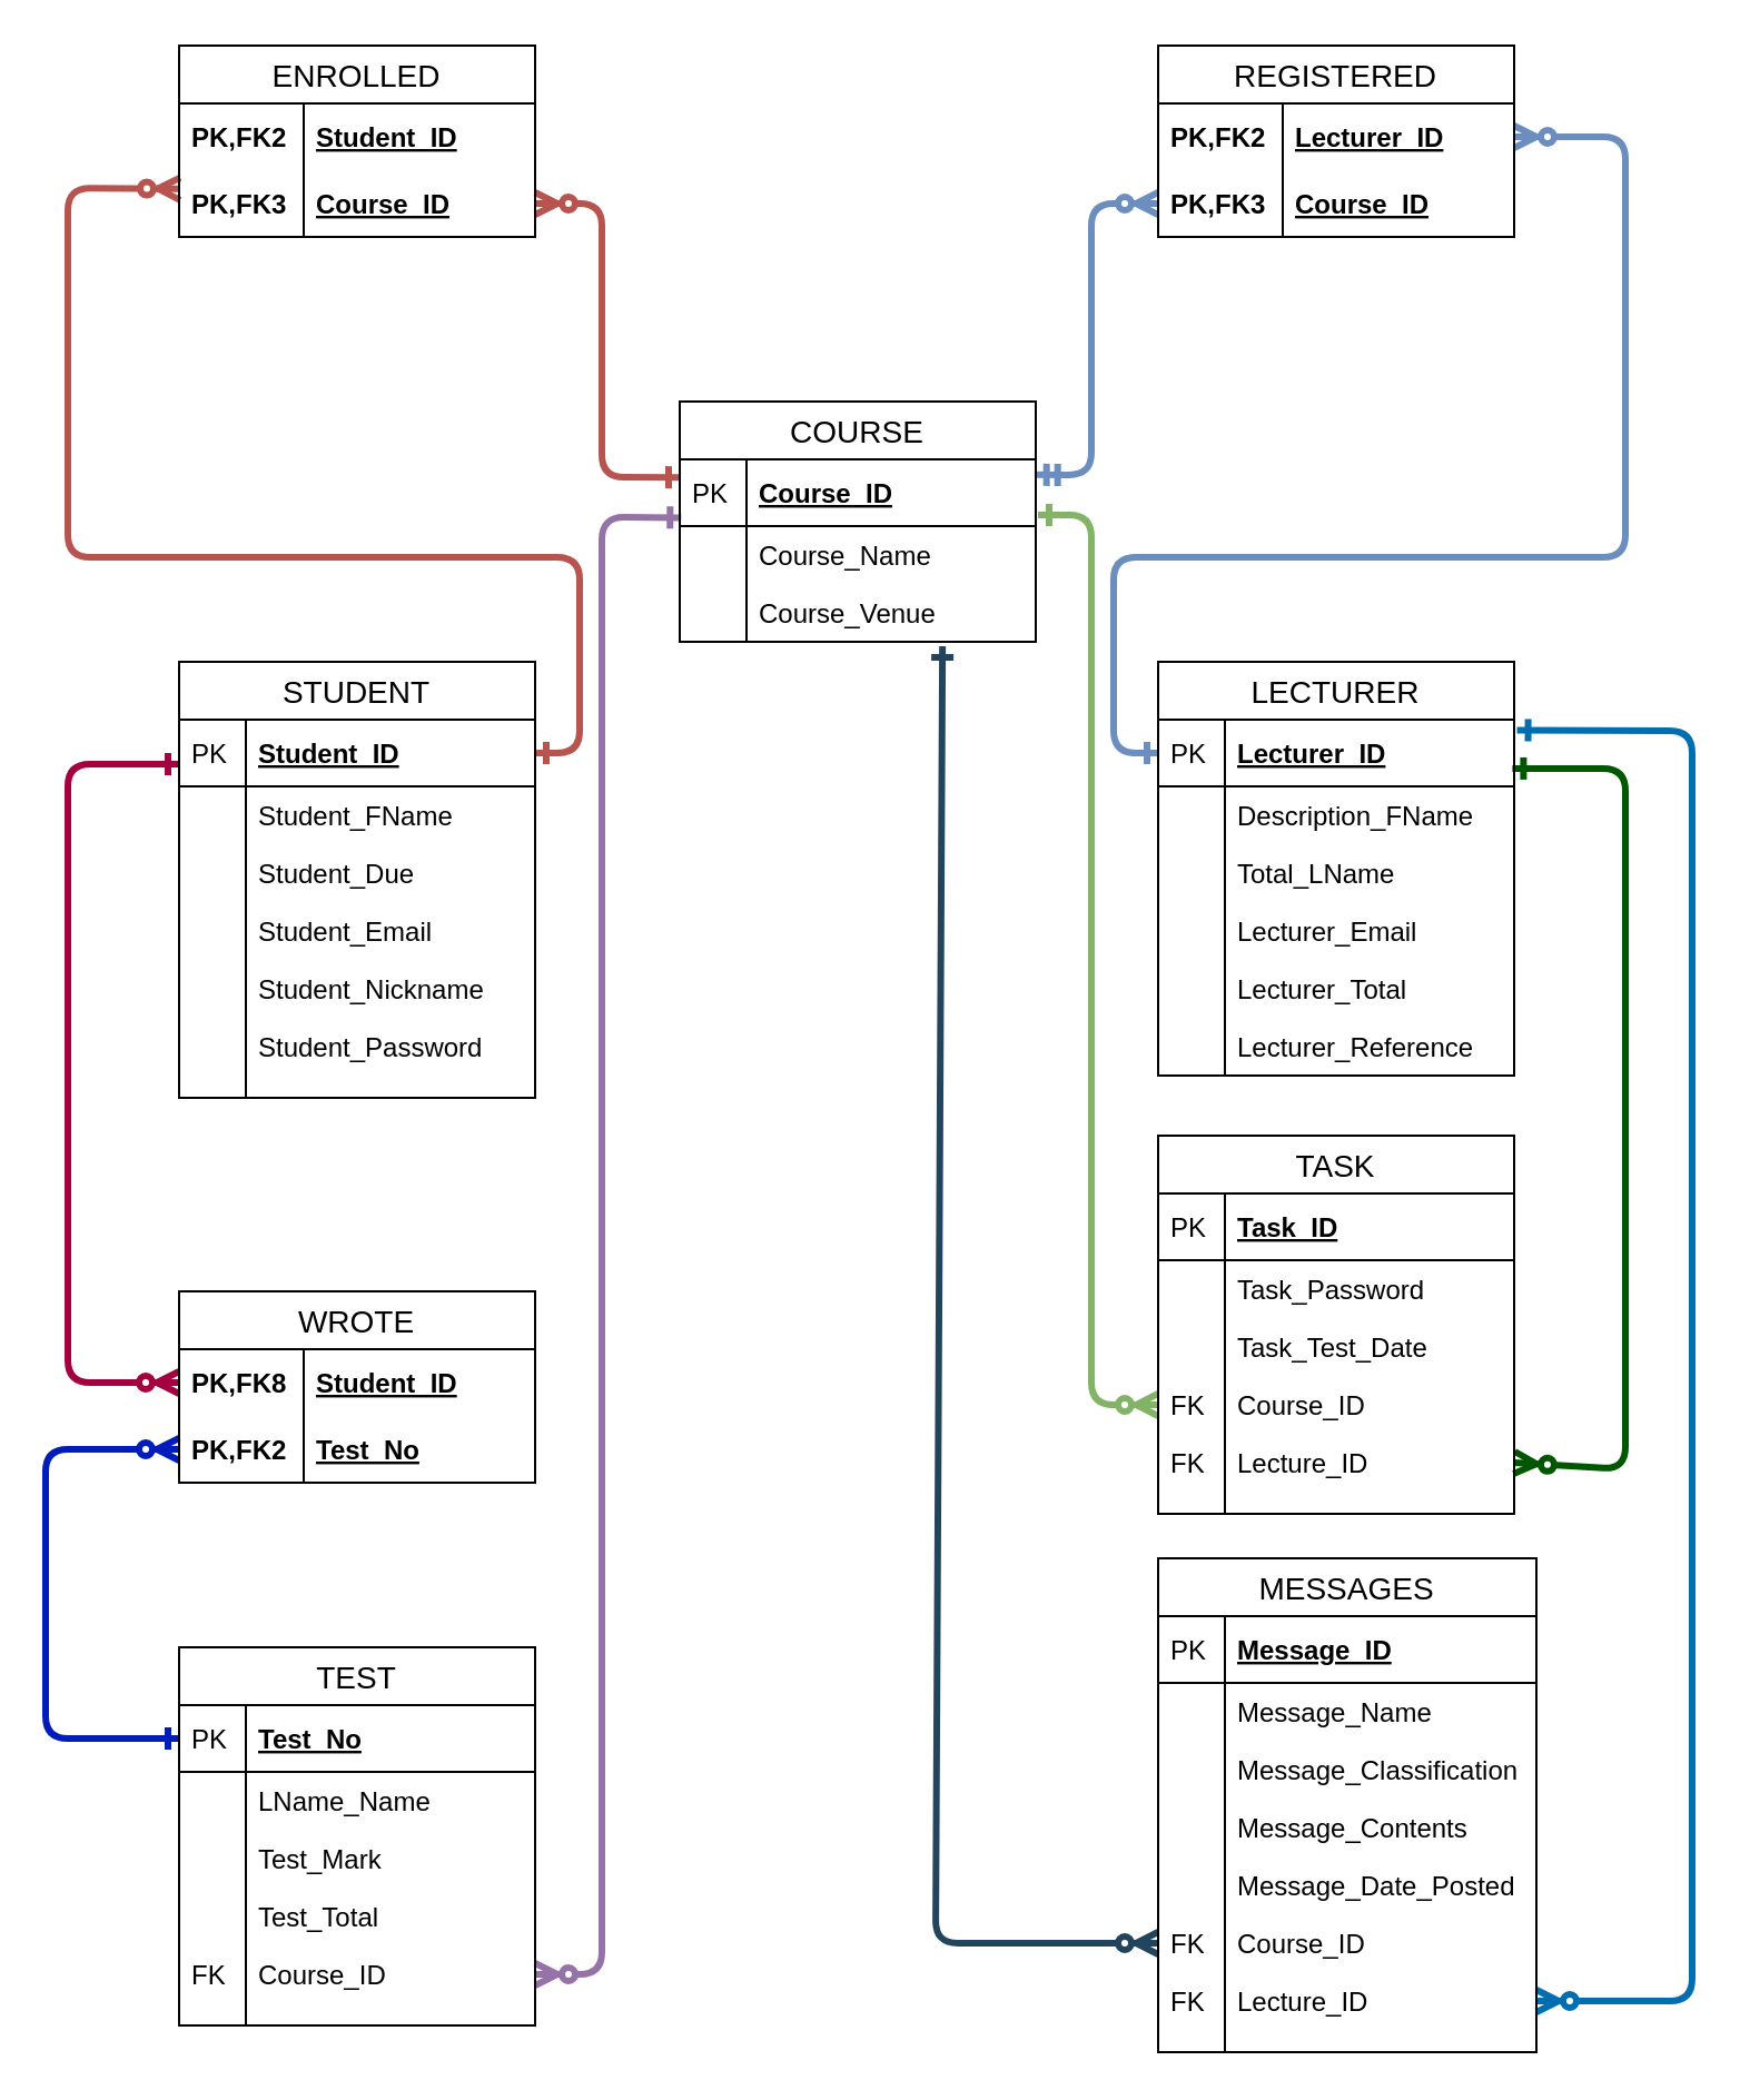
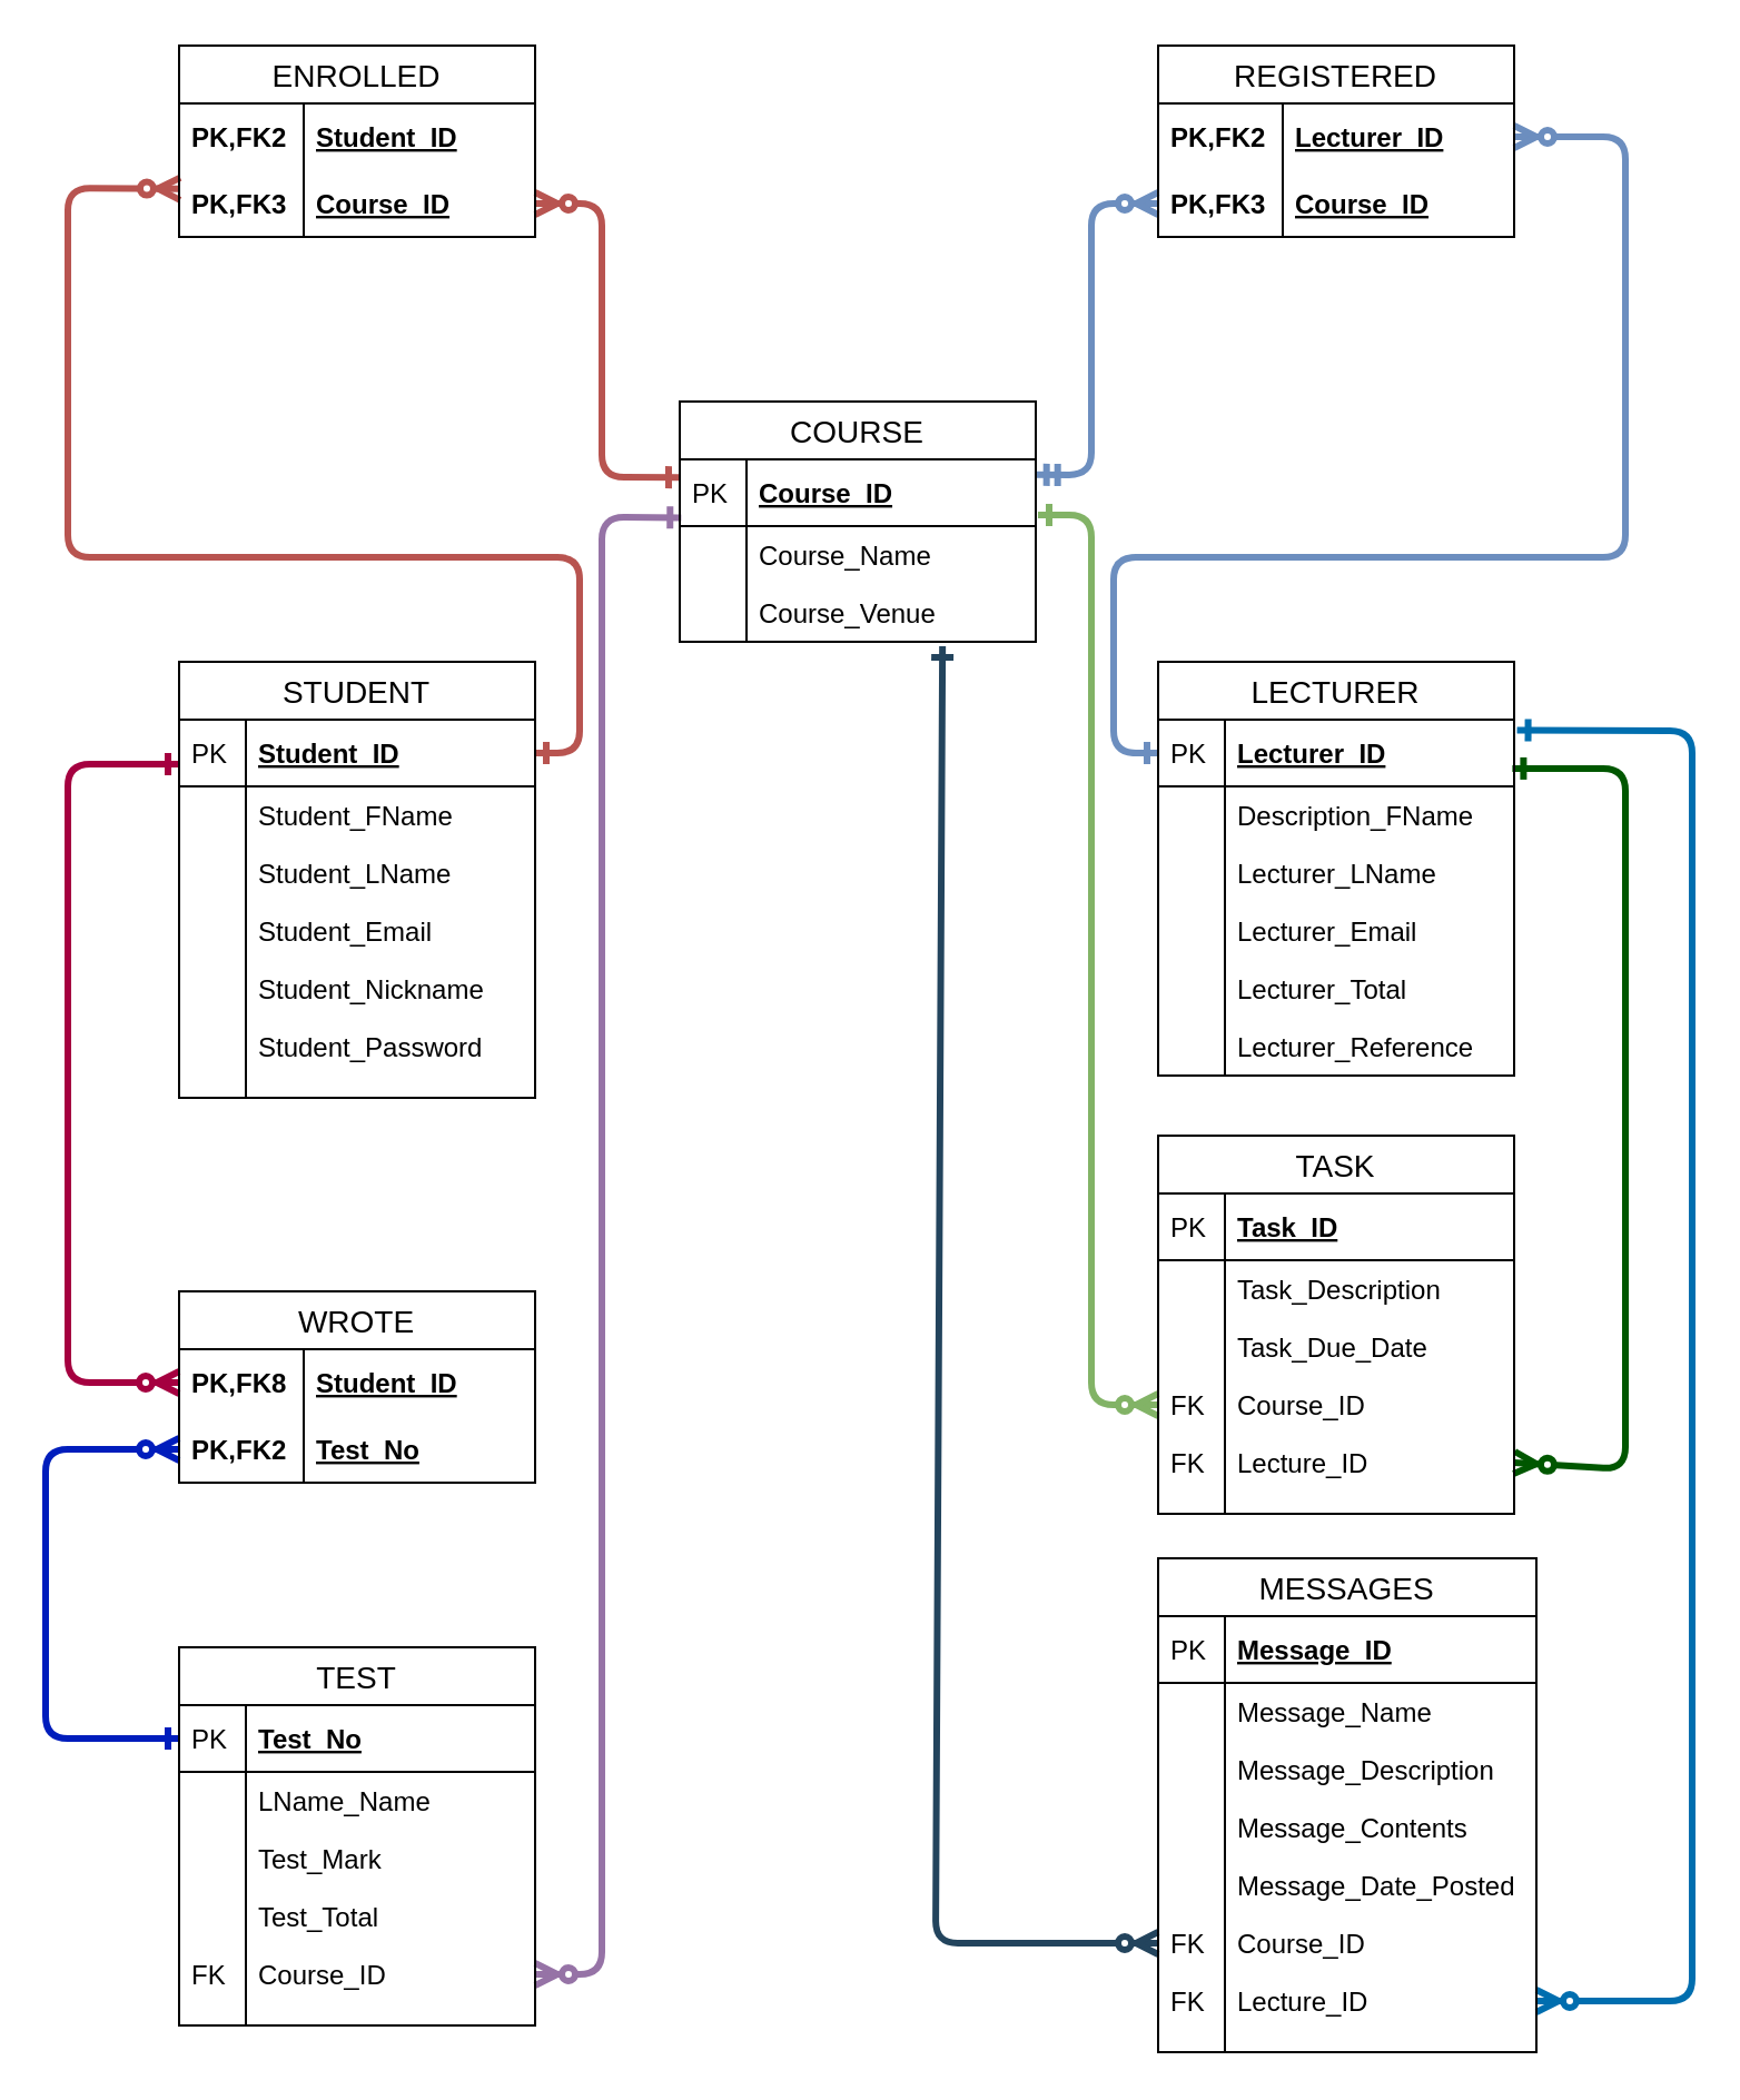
- <mxCell id="28" value="Student_Due" style="shape=partialRectangle;top=0;left=0;right=0;bottom=0;align=left;verticalAlign=top;fillColor=none;spacingLeft=34;spacingRight=4;overflow=hidden;rotatable=0;points=[[0,0.5],[1,0.5]];portConstraint=eastwest;dropTarget=0;fontSize=12;" parent="23" vertex="1"><mxGeometry y="82" width="160" height="26" as="geometry" /></mxCell>
+ <mxCell id="28" value="Student_LName" style="shape=partialRectangle;top=0;left=0;right=0;bottom=0;align=left;verticalAlign=top;fillColor=none;spacingLeft=34;spacingRight=4;overflow=hidden;rotatable=0;points=[[0,0.5],[1,0.5]];portConstraint=eastwest;dropTarget=0;fontSize=12;" parent="23" vertex="1"><mxGeometry y="82" width="160" height="26" as="geometry" /></mxCell>
- <mxCell id="48" value="Total_LName" style="shape=partialRectangle;top=0;left=0;right=0;bottom=0;align=left;verticalAlign=top;fillColor=none;spacingLeft=34;spacingRight=4;overflow=hidden;rotatable=0;points=[[0,0.5],[1,0.5]];portConstraint=eastwest;dropTarget=0;fontSize=12;" parent="43" vertex="1"><mxGeometry y="82" width="160" height="26" as="geometry" /></mxCell>
+ <mxCell id="48" value="Lecturer_LName" style="shape=partialRectangle;top=0;left=0;right=0;bottom=0;align=left;verticalAlign=top;fillColor=none;spacingLeft=34;spacingRight=4;overflow=hidden;rotatable=0;points=[[0,0.5],[1,0.5]];portConstraint=eastwest;dropTarget=0;fontSize=12;" parent="43" vertex="1"><mxGeometry y="82" width="160" height="26" as="geometry" /></mxCell>
- <mxCell id="79" value="Task_Password" style="shape=partialRectangle;top=0;left=0;right=0;bottom=0;align=left;verticalAlign=top;fillColor=none;spacingLeft=34;spacingRight=4;overflow=hidden;rotatable=0;points=[[0,0.5],[1,0.5]];portConstraint=eastwest;dropTarget=0;fontSize=12;" parent="76" vertex="1"><mxGeometry y="56" width="160" height="26" as="geometry" /></mxCell>
+ <mxCell id="79" value="Task_Description" style="shape=partialRectangle;top=0;left=0;right=0;bottom=0;align=left;verticalAlign=top;fillColor=none;spacingLeft=34;spacingRight=4;overflow=hidden;rotatable=0;points=[[0,0.5],[1,0.5]];portConstraint=eastwest;dropTarget=0;fontSize=12;" parent="76" vertex="1"><mxGeometry y="56" width="160" height="26" as="geometry" /></mxCell>
- <mxCell id="81" value="Task_Test_Date" style="shape=partialRectangle;top=0;left=0;right=0;bottom=0;align=left;verticalAlign=top;fillColor=none;spacingLeft=34;spacingRight=4;overflow=hidden;rotatable=0;points=[[0,0.5],[1,0.5]];portConstraint=eastwest;dropTarget=0;fontSize=12;" parent="76" vertex="1"><mxGeometry y="82" width="160" height="26" as="geometry" /></mxCell>
+ <mxCell id="81" value="Task_Due_Date" style="shape=partialRectangle;top=0;left=0;right=0;bottom=0;align=left;verticalAlign=top;fillColor=none;spacingLeft=34;spacingRight=4;overflow=hidden;rotatable=0;points=[[0,0.5],[1,0.5]];portConstraint=eastwest;dropTarget=0;fontSize=12;" parent="76" vertex="1"><mxGeometry y="82" width="160" height="26" as="geometry" /></mxCell>
- <mxCell id="94" value="Message_Classification" style="shape=partialRectangle;top=0;left=0;right=0;bottom=0;align=left;verticalAlign=top;fillColor=none;spacingLeft=34;spacingRight=4;overflow=hidden;rotatable=0;points=[[0,0.5],[1,0.5]];portConstraint=eastwest;dropTarget=0;fontSize=12;" parent="89" vertex="1"><mxGeometry y="82" width="170" height="26" as="geometry" /></mxCell>
+ <mxCell id="94" value="Message_Description" style="shape=partialRectangle;top=0;left=0;right=0;bottom=0;align=left;verticalAlign=top;fillColor=none;spacingLeft=34;spacingRight=4;overflow=hidden;rotatable=0;points=[[0,0.5],[1,0.5]];portConstraint=eastwest;dropTarget=0;fontSize=12;" parent="89" vertex="1"><mxGeometry y="82" width="170" height="26" as="geometry" /></mxCell>
